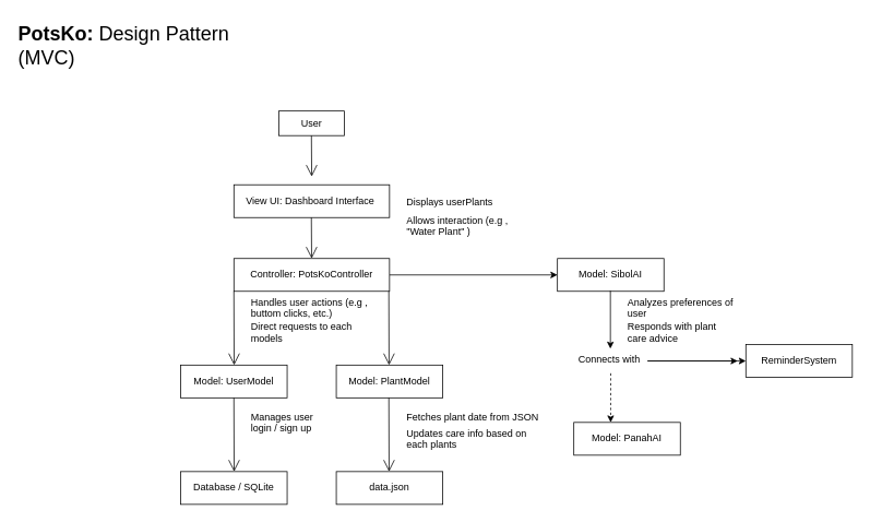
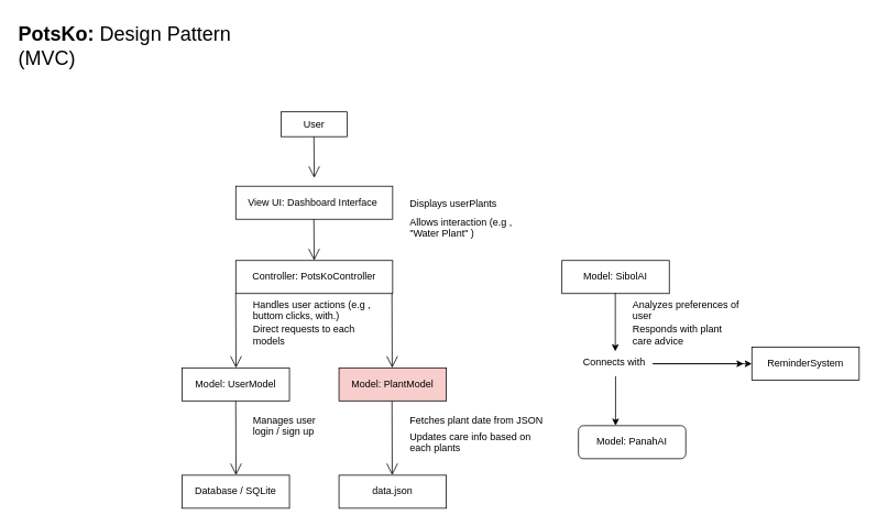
- <mxCell id="9" style="edgeStyle=none;html=1;exitX=1;exitY=0.5;exitDx=0;exitDy=0;entryX=0;entryY=0.5;entryDx=0;entryDy=0;" edge="1" parent="1" source="10" target="17"><mxGeometry relative="1" as="geometry"><mxPoint x="610" y="335.368" as="targetPoint" /></mxGeometry></mxCell>
- <mxCell id="12" value="Handles user actions (e.g , buttom clicks, etc.)&amp;nbsp;" style="text;strokeColor=none;fillColor=none;align=left;verticalAlign=top;spacingLeft=4;spacingRight=4;overflow=hidden;rotatable=0;points=[[0,0.5],[1,0.5]];portConstraint=eastwest;whiteSpace=wrap;html=1;" vertex="1" parent="1"><mxGeometry x="300" y="355" width="160" height="40" as="geometry" /></mxCell>
+ <mxCell id="12" value="Handles user actions (e.g , buttom clicks, with.)&amp;nbsp;" style="text;strokeColor=none;fillColor=none;align=left;verticalAlign=top;spacingLeft=4;spacingRight=4;overflow=hidden;rotatable=0;points=[[0,0.5],[1,0.5]];portConstraint=eastwest;whiteSpace=wrap;html=1;" vertex="1" parent="1"><mxGeometry x="300" y="355" width="160" height="40" as="geometry" /></mxCell>
- <mxCell id="16" value="Model: PlantModel" style="html=1;whiteSpace=wrap;" vertex="1" parent="1"><mxGeometry x="410" y="445" width="130" height="40" as="geometry" /></mxCell>
+ <mxCell id="16" value="Model: PlantModel" style="html=1;whiteSpace=wrap;fillColor=#f8cecc;" vertex="1" parent="1"><mxGeometry x="410" y="445" width="130" height="40" as="geometry" /></mxCell>
- <mxCell id="32" style="edgeStyle=none;html=1;entryX=0.346;entryY=0;entryDx=0;entryDy=0;entryPerimeter=0;dashed=1;" edge="1" parent="1" source="29" target="31"><mxGeometry relative="1" as="geometry" /></mxCell>
+ <mxCell id="32" style="edgeStyle=none;html=1;entryX=0.346;entryY=0;entryDx=0;entryDy=0;entryPerimeter=0;" edge="1" parent="1" source="29" target="31"><mxGeometry relative="1" as="geometry" /></mxCell>
- <mxCell id="31" value="Model: PanahAI" style="html=1;whiteSpace=wrap;" vertex="1" parent="1"><mxGeometry x="700" y="515" width="130" height="40" as="geometry" /></mxCell>
+ <mxCell id="31" value="Model: PanahAI" style="html=1;whiteSpace=wrap;rounded=1;" vertex="1" parent="1"><mxGeometry x="700" y="515" width="130" height="40" as="geometry" /></mxCell>
